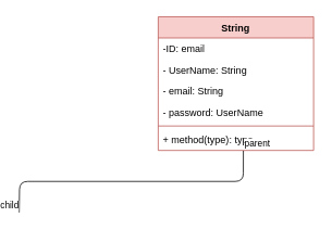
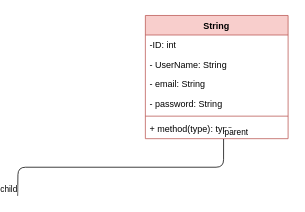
- <mxCell id="3" value="-ID: email&lt;div&gt;&lt;br&gt;&lt;/div&gt;&lt;div&gt;&lt;br&gt;&lt;/div&gt;" style="text;strokeColor=none;fillColor=none;align=left;verticalAlign=top;spacingLeft=4;spacingRight=4;overflow=hidden;rotatable=0;points=[[0,0.5],[1,0.5]];portConstraint=eastwest;whiteSpace=wrap;html=1;" vertex="1" parent="2"><mxGeometry y="26" width="190" height="26" as="geometry" /></mxCell>
+ <mxCell id="3" value="-ID: int&lt;div&gt;&lt;br&gt;&lt;/div&gt;&lt;div&gt;&lt;br&gt;&lt;/div&gt;" style="text;strokeColor=none;fillColor=none;align=left;verticalAlign=top;spacingLeft=4;spacingRight=4;overflow=hidden;rotatable=0;points=[[0,0.5],[1,0.5]];portConstraint=eastwest;whiteSpace=wrap;html=1;" vertex="1" parent="2"><mxGeometry y="26" width="190" height="26" as="geometry" /></mxCell>
- <mxCell id="6" value="- password: UserName" style="text;strokeColor=none;fillColor=none;align=left;verticalAlign=top;spacingLeft=4;spacingRight=4;overflow=hidden;rotatable=0;points=[[0,0.5],[1,0.5]];portConstraint=eastwest;whiteSpace=wrap;html=1;" vertex="1" parent="2"><mxGeometry y="104" width="190" height="26" as="geometry" /></mxCell>
+ <mxCell id="6" value="- password: String" style="text;strokeColor=none;fillColor=none;align=left;verticalAlign=top;spacingLeft=4;spacingRight=4;overflow=hidden;rotatable=0;points=[[0,0.5],[1,0.5]];portConstraint=eastwest;whiteSpace=wrap;html=1;" vertex="1" parent="2"><mxGeometry y="104" width="190" height="26" as="geometry" /></mxCell>
